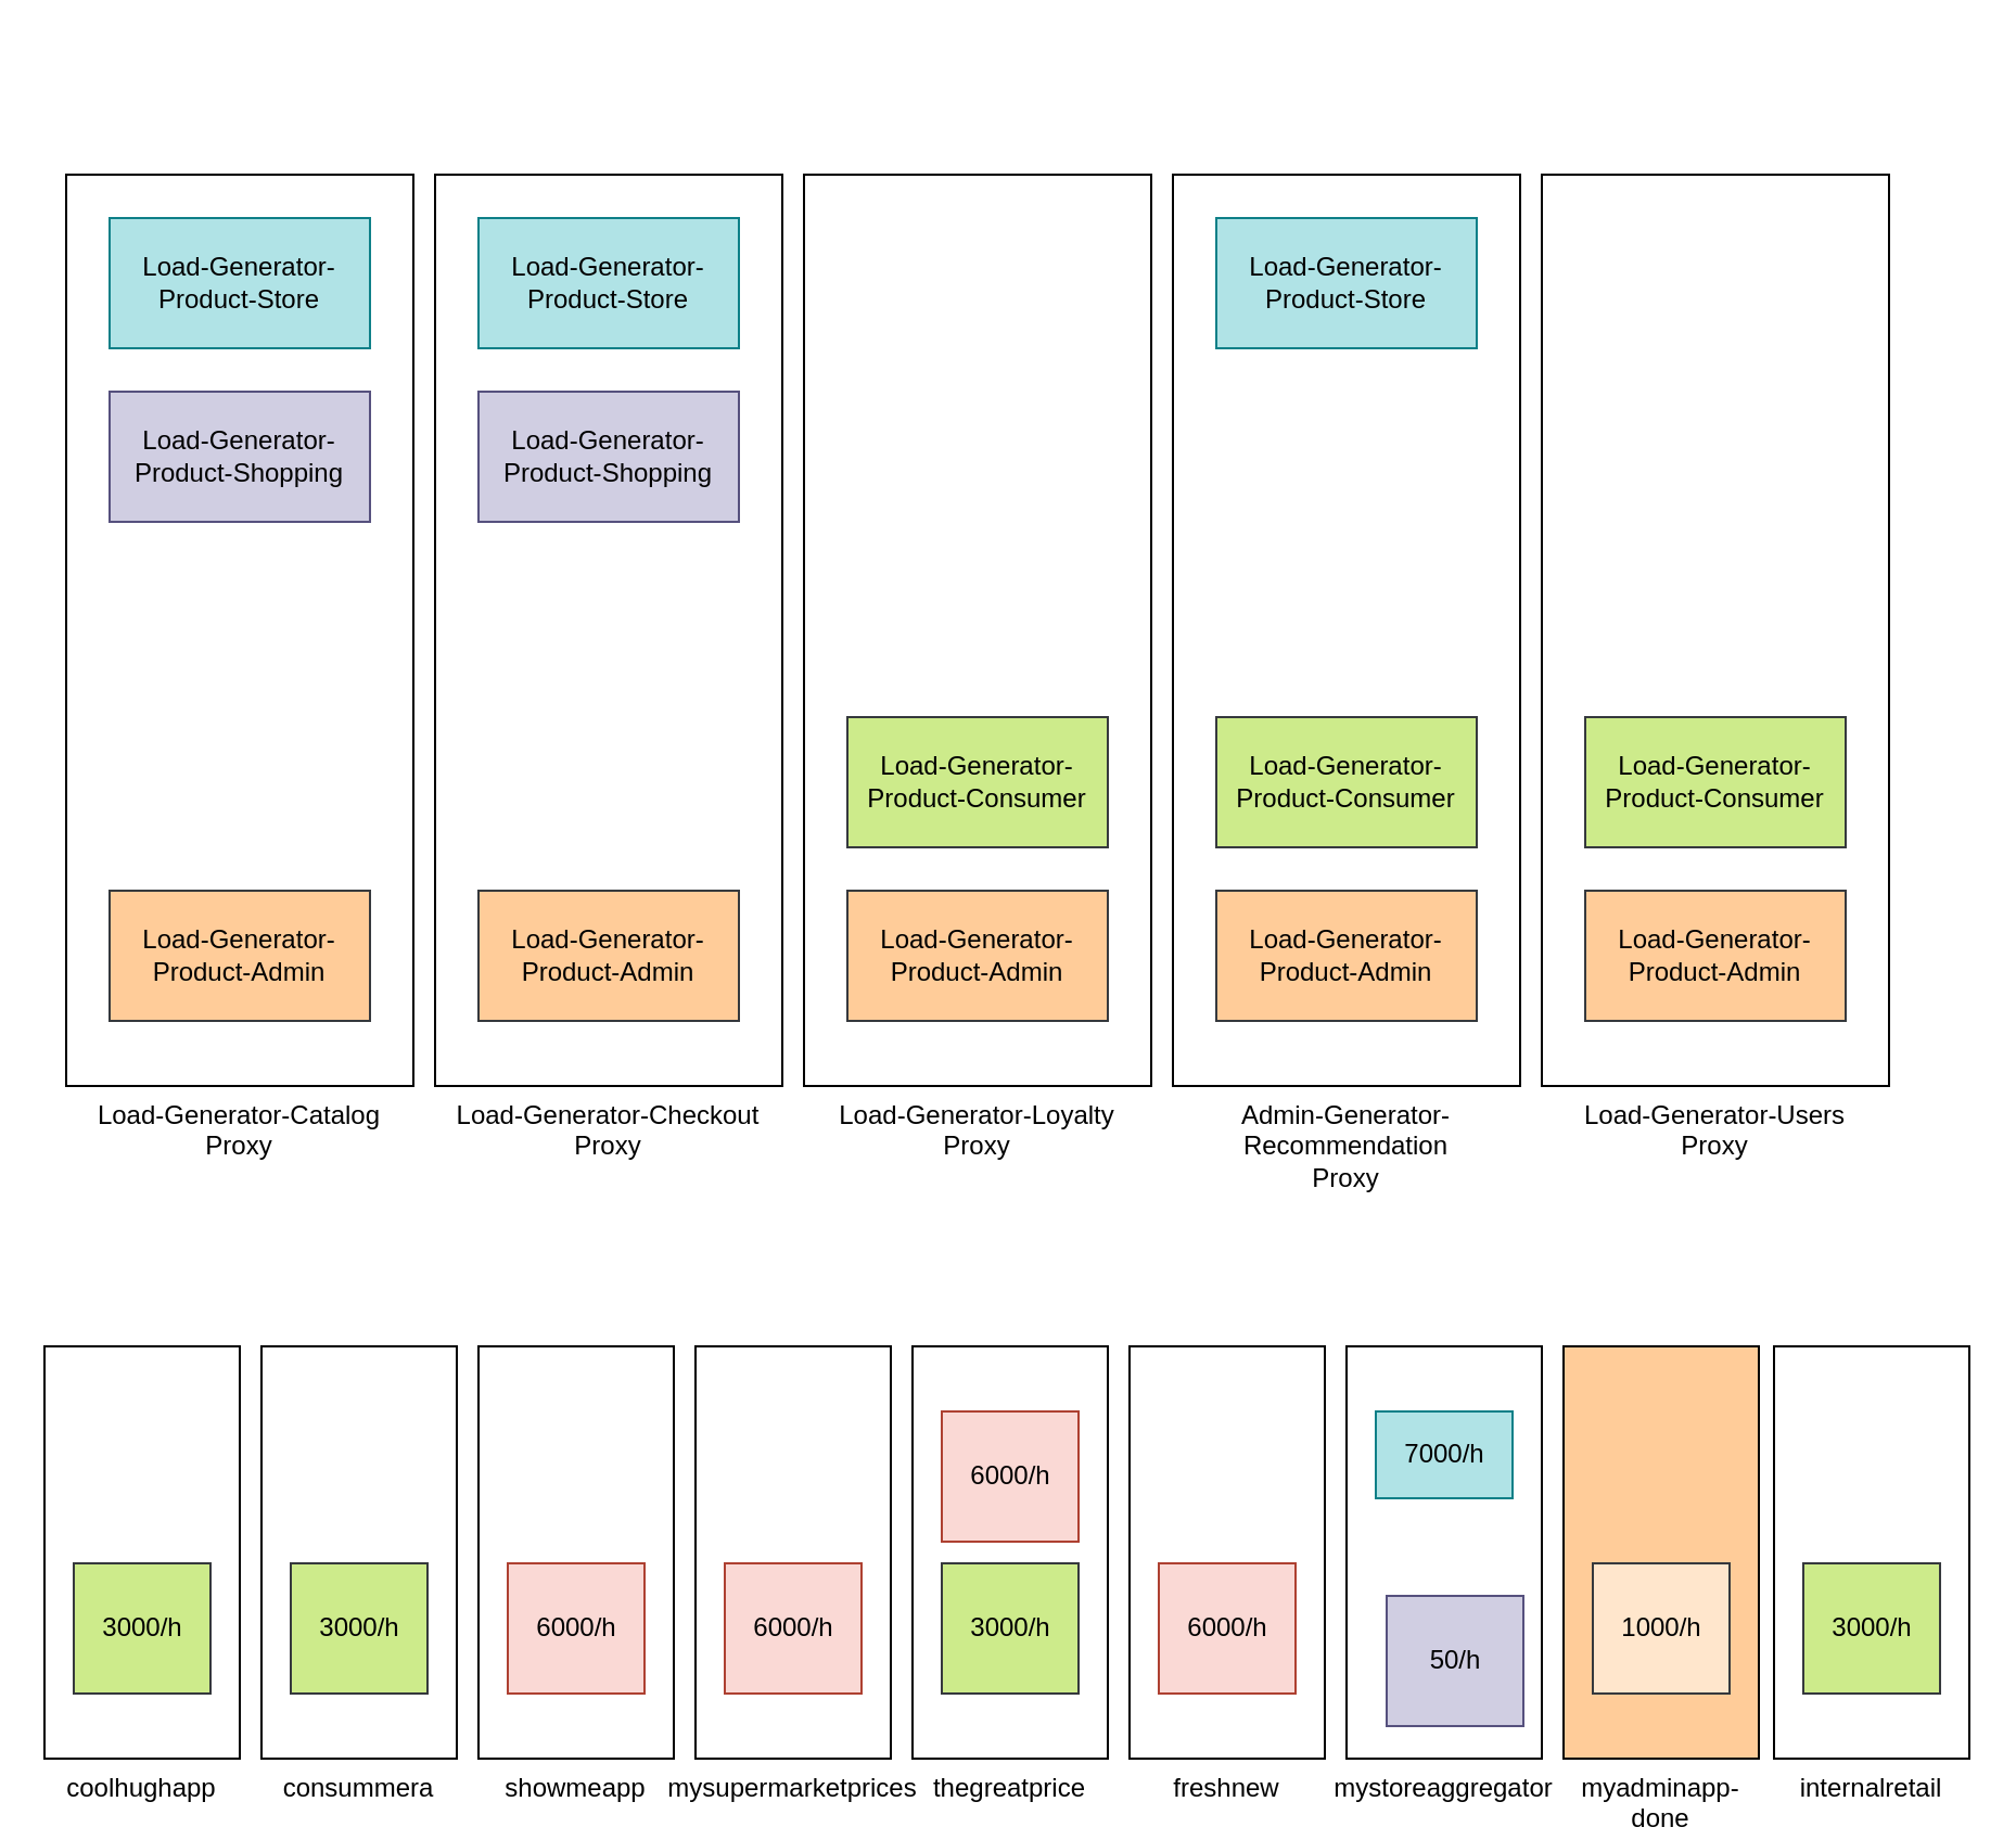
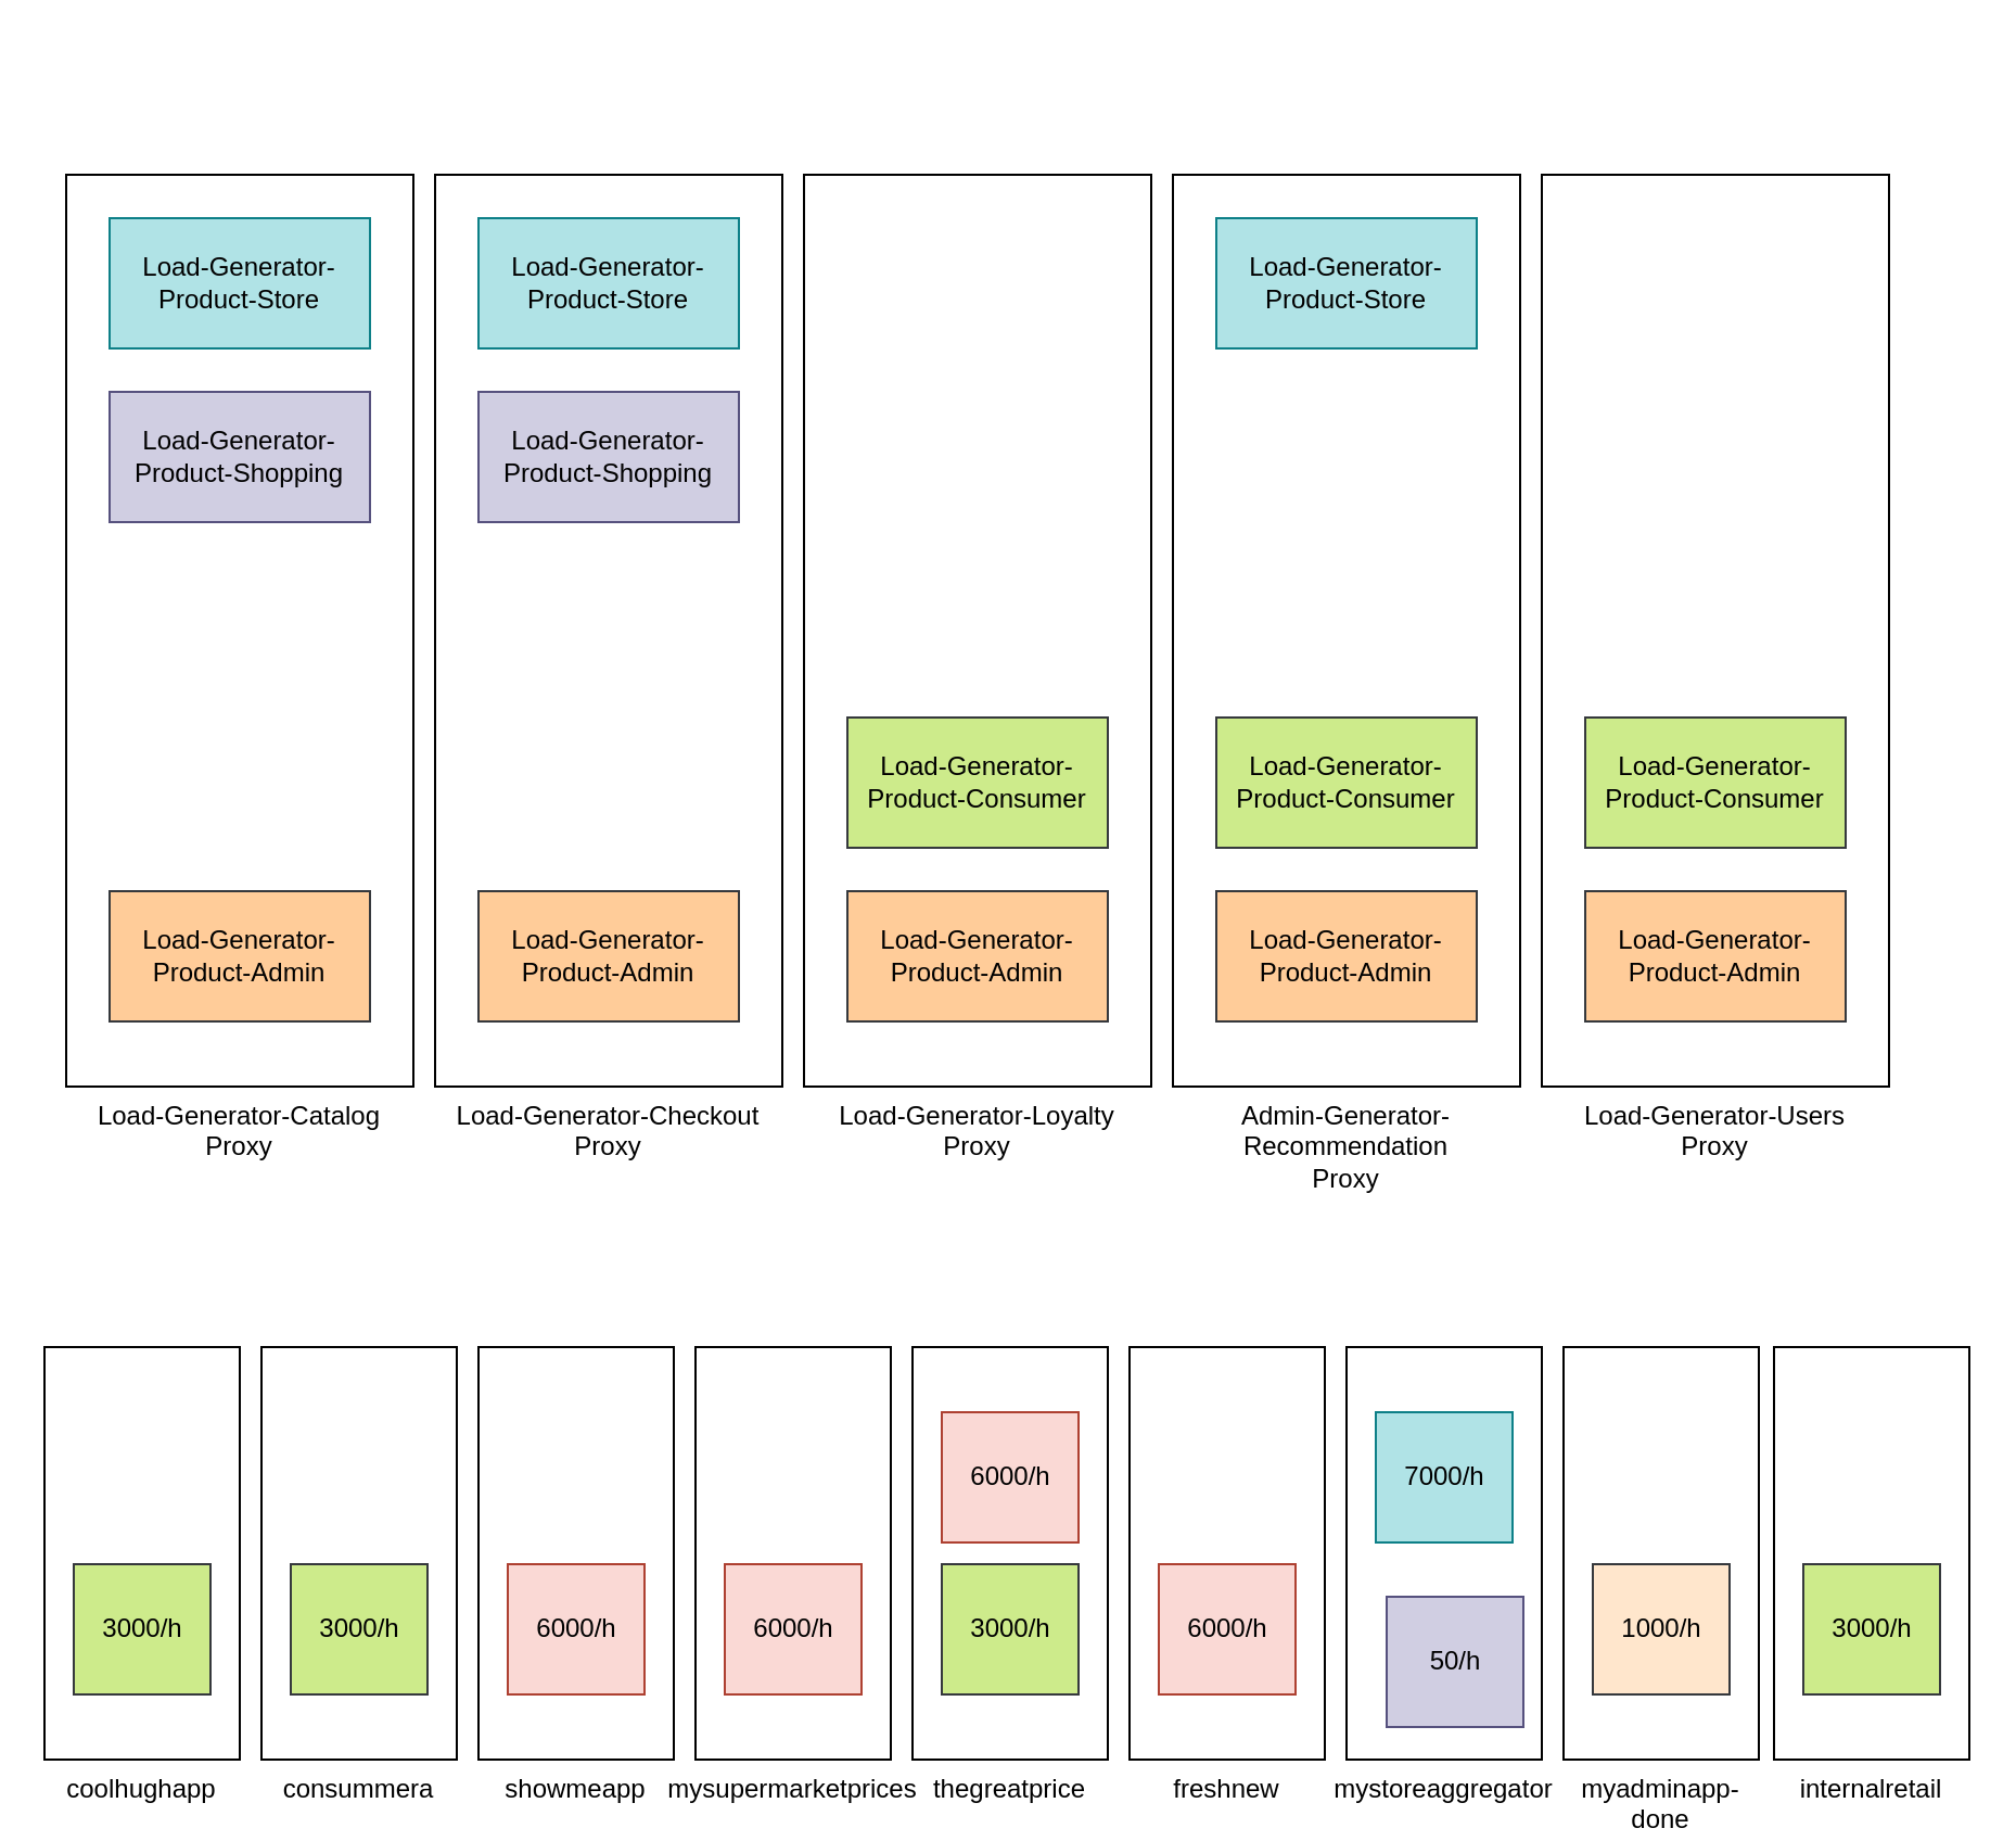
- <mxCell id="35" value="7000/h" style="rounded=0;whiteSpace=wrap;html=1;fillColor=#b0e3e6;strokeColor=#0e8088;" vertex="1" parent="1"><mxGeometry x="633.5" y="650" width="63" height="40" as="geometry" /></mxCell>
+ <mxCell id="35" value="7000/h" style="rounded=0;whiteSpace=wrap;html=1;fillColor=#b0e3e6;strokeColor=#0e8088;" vertex="1" parent="1"><mxGeometry x="633.5" y="650" width="63" height="60" as="geometry" /></mxCell>
- <mxCell id="10" value="myadminapp-done" style="rounded=0;whiteSpace=wrap;html=1;labelPosition=center;verticalLabelPosition=bottom;align=center;verticalAlign=top;fillColor=#ffcc99;" vertex="1" parent="2"><mxGeometry x="700" width="90" height="190" as="geometry" /></mxCell>
+ <mxCell id="10" value="myadminapp-done" style="rounded=0;whiteSpace=wrap;html=1;labelPosition=center;verticalLabelPosition=bottom;align=center;verticalAlign=top;" vertex="1" parent="2"><mxGeometry x="700" width="90" height="190" as="geometry" /></mxCell>
